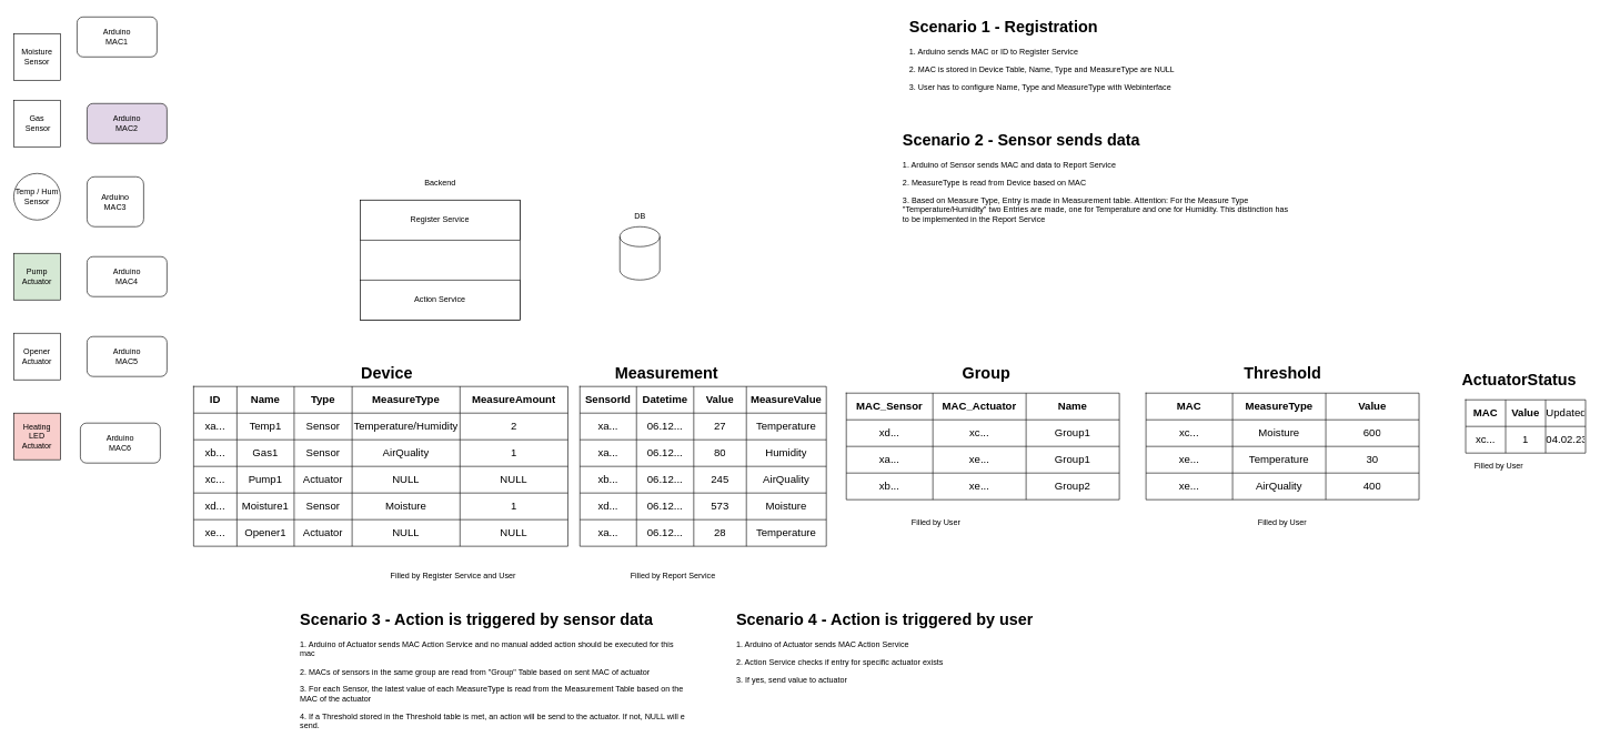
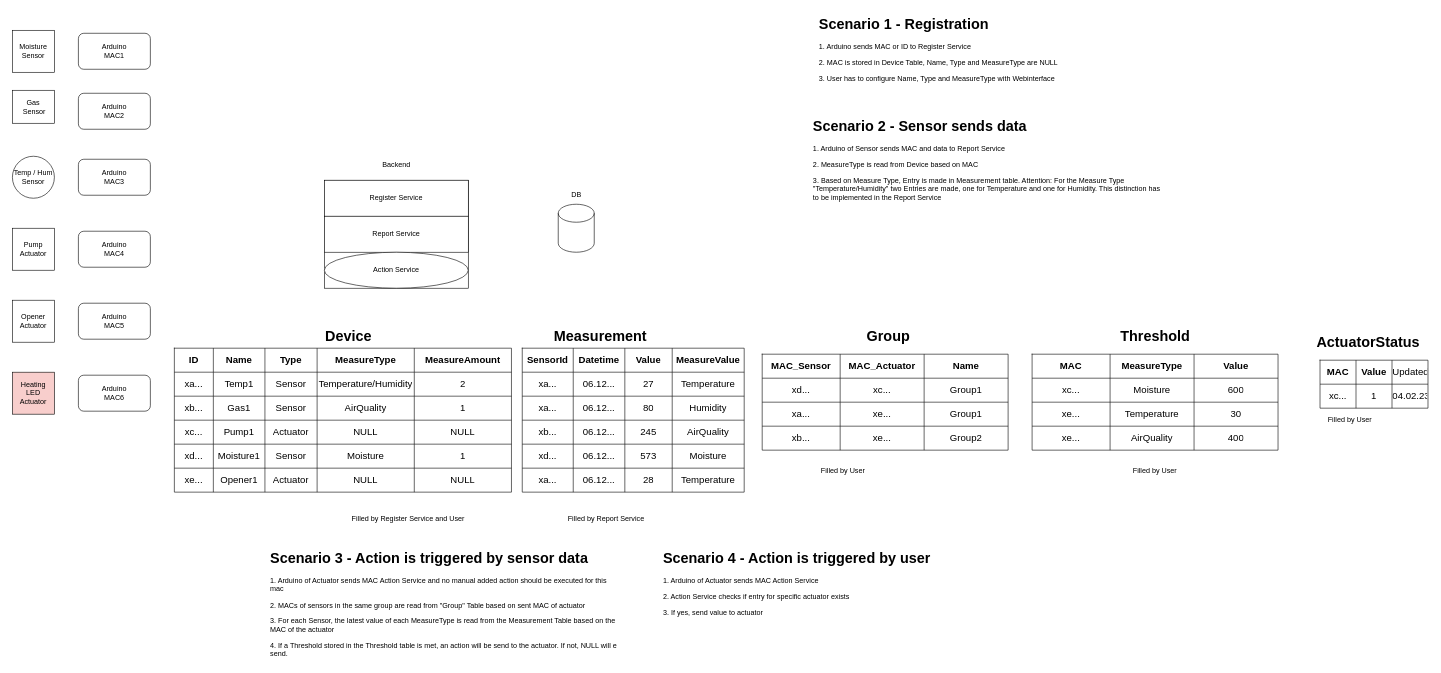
- <mxCell id="3" value="&lt;div&gt;Arduino&lt;/div&gt;&lt;div&gt;MAC1&lt;br&gt;&lt;/div&gt;" style="rounded=1;whiteSpace=wrap;html=1;" parent="1" vertex="1"><mxGeometry x="115" y="25" width="120" height="60" as="geometry" /></mxCell>
+ <mxCell id="3" value="&lt;div&gt;Arduino&lt;/div&gt;&lt;div&gt;MAC1&lt;br&gt;&lt;/div&gt;" style="rounded=1;whiteSpace=wrap;html=1;" parent="1" vertex="1"><mxGeometry x="130" y="55" width="120" height="60" as="geometry" /></mxCell>
- <mxCell id="4" value="&lt;div&gt;Gas&lt;/div&gt;&lt;div&gt;&amp;nbsp;Sensor&lt;/div&gt;" style="whiteSpace=wrap;html=1;aspect=fixed;" parent="1" vertex="1"><mxGeometry y="150" width="70" height="70" as="geometry" x="20" /></mxCell>
+ <mxCell id="4" value="&lt;div&gt;Gas&lt;/div&gt;&lt;div&gt;&amp;nbsp;Sensor&lt;/div&gt;" style="whiteSpace=wrap;html=1;aspect=fixed;" parent="1" vertex="1"><mxGeometry x="20" y="150" width="70" height="55" as="geometry" /></mxCell>
- <mxCell id="5" value="&lt;div&gt;Arduino&lt;/div&gt;&lt;div&gt;MAC2&lt;/div&gt;" style="rounded=1;whiteSpace=wrap;html=1;fillColor=#e1d5e7;" parent="1" vertex="1"><mxGeometry x="130" y="155" width="120" height="60" as="geometry" /></mxCell>
+ <mxCell id="5" value="&lt;div&gt;Arduino&lt;/div&gt;&lt;div&gt;MAC2&lt;/div&gt;" style="rounded=1;whiteSpace=wrap;html=1;" parent="1" vertex="1"><mxGeometry x="130" y="155" width="120" height="60" as="geometry" /></mxCell>
- <mxCell id="7" value="&lt;div&gt;Arduino&lt;/div&gt;&lt;div&gt;MAC3&lt;/div&gt;" style="rounded=1;whiteSpace=wrap;html=1;" parent="1" vertex="1"><mxGeometry x="130" y="265" width="85" height="75" as="geometry" /></mxCell>
+ <mxCell id="7" value="&lt;div&gt;Arduino&lt;/div&gt;&lt;div&gt;MAC3&lt;/div&gt;" style="rounded=1;whiteSpace=wrap;html=1;" parent="1" vertex="1"><mxGeometry x="130" y="265" width="120" height="60" as="geometry" /></mxCell>
+ <mxCell id="19" value="Report Service" style="rounded=0;whiteSpace=wrap;html=1;" parent="16" vertex="1"><mxGeometry y="60" width="240" height="60" as="geometry" /></mxCell>
- <mxCell id="8" value="&lt;div&gt;Pump&lt;/div&gt;&lt;div&gt;Actuator&lt;br&gt;&lt;/div&gt;" style="whiteSpace=wrap;html=1;aspect=fixed;fillColor=#d5e8d4;" parent="1" vertex="1"><mxGeometry y="380" width="70" height="70" as="geometry" x="20" /></mxCell>
+ <mxCell id="8" value="&lt;div&gt;Pump&lt;/div&gt;&lt;div&gt;Actuator&lt;br&gt;&lt;/div&gt;" style="whiteSpace=wrap;html=1;aspect=fixed;" parent="1" vertex="1"><mxGeometry y="380" width="70" height="70" as="geometry" x="20" /></mxCell>
- <mxCell id="20" value="Action Service" style="rounded=0;whiteSpace=wrap;html=1;" parent="16" vertex="1"><mxGeometry y="120" width="240" height="60" as="geometry" /></mxCell>
+ <mxCell id="20" value="Action Service" style="ellipse;whiteSpace=wrap;html=1;" parent="16" vertex="1"><mxGeometry y="120" width="240" height="60" as="geometry" /></mxCell>
- <mxCell id="13" value="&lt;div&gt;Arduino&lt;/div&gt;&lt;div&gt;MAC6&lt;br&gt;&lt;/div&gt;" style="rounded=1;whiteSpace=wrap;html=1;" parent="1" vertex="1"><mxGeometry x="120" y="635" width="120" height="60" as="geometry" /></mxCell>
+ <mxCell id="13" value="&lt;div&gt;Arduino&lt;/div&gt;&lt;div&gt;MAC6&lt;br&gt;&lt;/div&gt;" style="rounded=1;whiteSpace=wrap;html=1;" parent="1" vertex="1"><mxGeometry x="130" y="625" width="120" height="60" as="geometry" /></mxCell>
